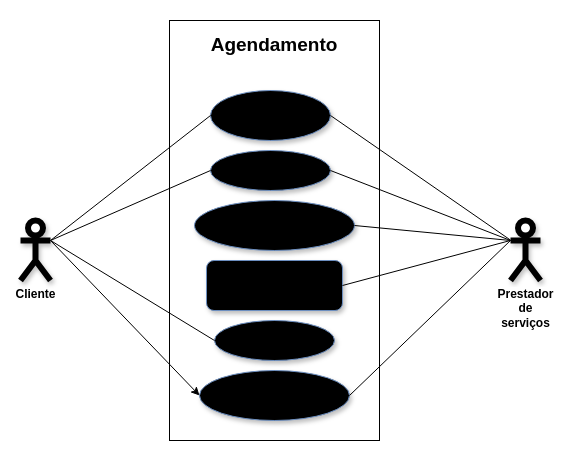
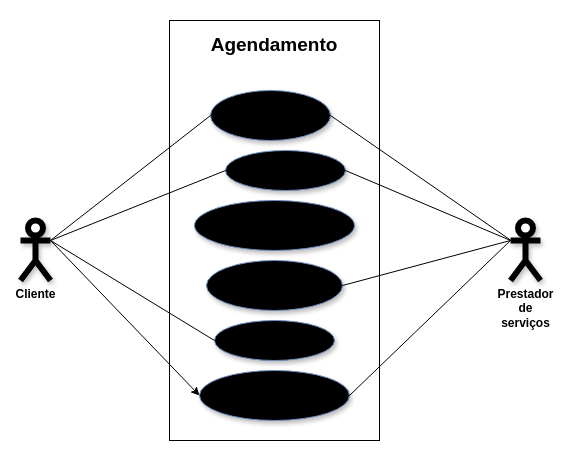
- <mxCell id="7" value="Fazer login" style="ellipse;whiteSpace=wrap;html=1;fillColor=#dae8fc;strokeColor=#6c8ebf;shadow=1;gradientColor=light-dark(#99CCFF,#EDEDED);" vertex="1" parent="1"><mxGeometry x="210" y="150" width="120" height="40" as="geometry" /></mxCell>
+ <mxCell id="7" value="Fazer login" style="ellipse;whiteSpace=wrap;html=1;fillColor=#dae8fc;strokeColor=#6c8ebf;shadow=1;gradientColor=light-dark(#99CCFF,#EDEDED);" vertex="1" parent="1"><mxGeometry x="225" y="150" width="120" height="40" as="geometry" /></mxCell>
- <mxCell id="20" value="" style="endArrow=none;html=1;rounded=0;exitX=1;exitY=0.5;exitDx=0;exitDy=0;entryX=0;entryY=0.333;entryDx=0;entryDy=0;entryPerimeter=0;" edge="1" parent="1" source="19" target="3"><mxGeometry width="50" height="50" relative="1" as="geometry"><mxPoint x="340" y="240" as="sourcePoint" /><mxPoint x="500" y="160" as="targetPoint" /></mxGeometry></mxCell>
- <mxCell id="16" value="Disponibiliza&amp;nbsp;&lt;div&gt;os horários&amp;nbsp;&lt;/div&gt;" style="whiteSpace=wrap;html=1;fillColor=#dae8fc;strokeColor=#6c8ebf;shadow=1;gradientColor=light-dark(#99CCFF,#EDEDED);rounded=1;" vertex="1" parent="1"><mxGeometry x="206" y="260" width="136" height="50" as="geometry" /></mxCell>
+ <mxCell id="16" value="Disponibiliza&amp;nbsp;&lt;div&gt;os horários&amp;nbsp;&lt;/div&gt;" style="ellipse;whiteSpace=wrap;html=1;fillColor=#dae8fc;strokeColor=#6c8ebf;shadow=1;gradientColor=light-dark(#99CCFF,#EDEDED);" vertex="1" parent="1"><mxGeometry x="206" y="260" width="136" height="50" as="geometry" /></mxCell>
